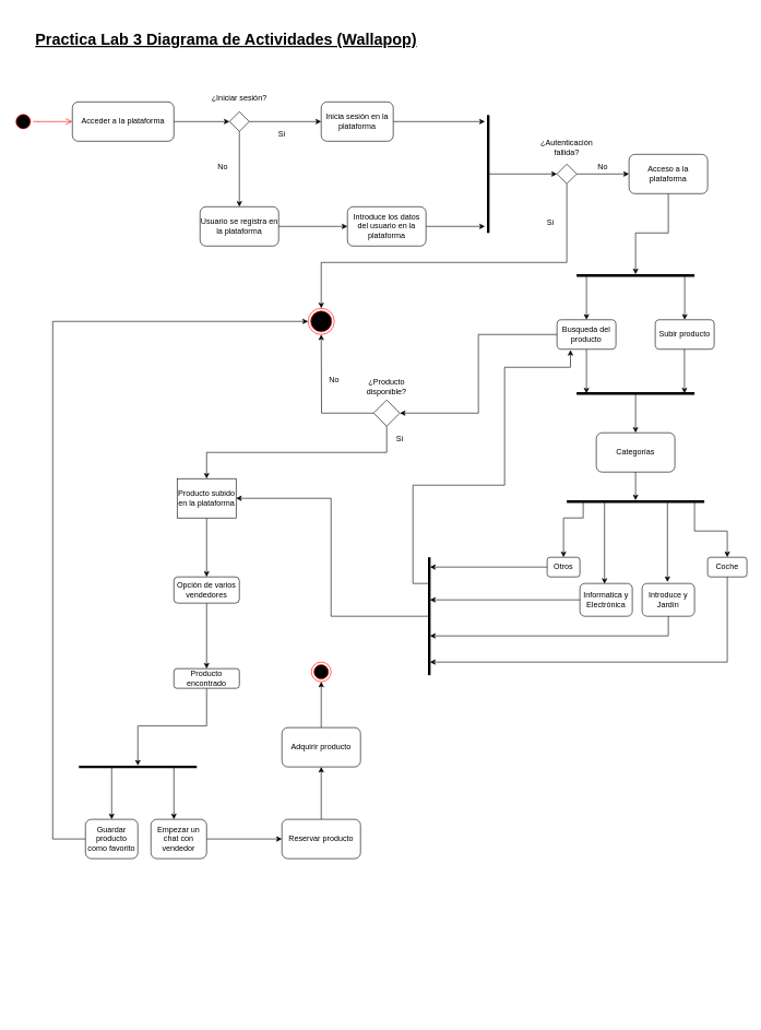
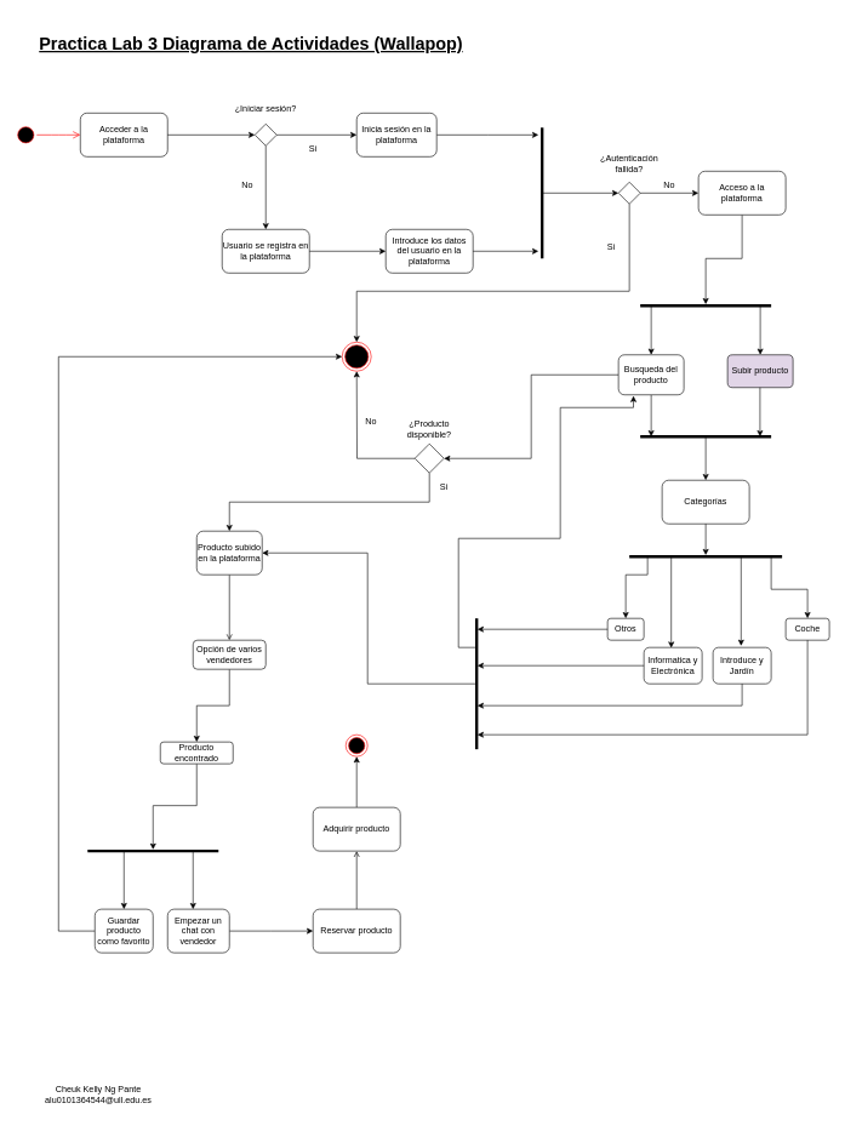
- <mxCell id="3" value="Acceder a la plataforma" style="rounded=1;whiteSpace=wrap;html=1;" parent="1" vertex="1"><mxGeometry x="110" y="155" width="155" height="60" as="geometry" /></mxCell>
+ <mxCell id="3" value="Acceder a la plataforma" style="rounded=1;whiteSpace=wrap;html=1;" parent="1" vertex="1"><mxGeometry x="110" y="155" width="120" height="60" as="geometry" /></mxCell>
- <mxCell id="27" value="Busqueda del producto" style="rounded=1;whiteSpace=wrap;html=1;" parent="1" vertex="1"><mxGeometry x="850" y="487.5" width="90" height="45" as="geometry" /></mxCell>
+ <mxCell id="27" value="Busqueda del producto" style="rounded=1;whiteSpace=wrap;html=1;" parent="1" vertex="1"><mxGeometry x="850" y="487.5" width="90" height="55" as="geometry" /></mxCell>
- <mxCell id="31" value="Subir producto" style="rounded=1;whiteSpace=wrap;html=1;" parent="1" vertex="1"><mxGeometry x="1000" y="487.5" width="90" height="45" as="geometry" /></mxCell>
+ <mxCell id="31" value="Subir producto" style="rounded=1;whiteSpace=wrap;html=1;fillColor=#e1d5e7;" parent="1" vertex="1"><mxGeometry x="1000" y="487.5" width="90" height="45" as="geometry" /></mxCell>
- <mxCell id="57" value="Producto subido en la plataforma" style="whiteSpace=wrap;html=1;rounded=0;" parent="1" vertex="1"><mxGeometry x="270" y="730" width="90" height="60" as="geometry" /></mxCell>
+ <mxCell id="57" value="Producto subido en la plataforma" style="rounded=1;whiteSpace=wrap;html=1;" parent="1" vertex="1"><mxGeometry x="270" y="730" width="90" height="60" as="geometry" /></mxCell>
- <mxCell id="56" style="edgeStyle=orthogonalEdgeStyle;rounded=0;orthogonalLoop=1;jettySize=auto;html=1;entryX=0.5;entryY=0;entryDx=0;entryDy=0;" parent="1" source="57" target="70" edge="1"><mxGeometry relative="1" as="geometry"><mxPoint x="210" y="870" as="targetPoint" /></mxGeometry></mxCell>
+ <mxCell id="56" style="edgeStyle=orthogonalEdgeStyle;rounded=0;orthogonalLoop=1;jettySize=auto;html=1;entryX=0.5;entryY=0;entryDx=0;entryDy=0;endArrow=open;" parent="1" source="57" target="70" edge="1"><mxGeometry relative="1" as="geometry"><mxPoint x="210" y="870" as="targetPoint" /></mxGeometry></mxCell>
- <mxCell id="59" value="Producto encontrado" style="rounded=1;whiteSpace=wrap;html=1;" parent="1" vertex="1"><mxGeometry x="265" y="1020" width="100" height="30" as="geometry" /></mxCell>
+ <mxCell id="59" value="Producto encontrado" style="rounded=1;whiteSpace=wrap;html=1;" parent="1" vertex="1"><mxGeometry x="220" y="1020" width="100" height="30" as="geometry" /></mxCell>
- <mxCell id="76" style="edgeStyle=orthogonalEdgeStyle;rounded=0;orthogonalLoop=1;jettySize=auto;html=1;entryX=0.5;entryY=1;entryDx=0;entryDy=0;" parent="1" source="77" target="79" edge="1"><mxGeometry relative="1" as="geometry" /></mxCell>
+ <mxCell id="76" style="edgeStyle=orthogonalEdgeStyle;rounded=0;orthogonalLoop=1;jettySize=auto;html=1;entryX=0.5;entryY=1;entryDx=0;entryDy=0;endArrow=open;" parent="1" source="77" target="79" edge="1"><mxGeometry relative="1" as="geometry" /></mxCell>
+ <mxCell id="88" value="Cheuk Kelly Ng Pante&lt;br&gt;alu0101364544@ull.edu.es" style="text;html=1;strokeColor=none;fillColor=none;align=center;verticalAlign=middle;whiteSpace=wrap;rounded=0;" vertex="1" parent="1"><mxGeometry x="65" y="1460" width="140" height="90" as="geometry" /></mxCell>
